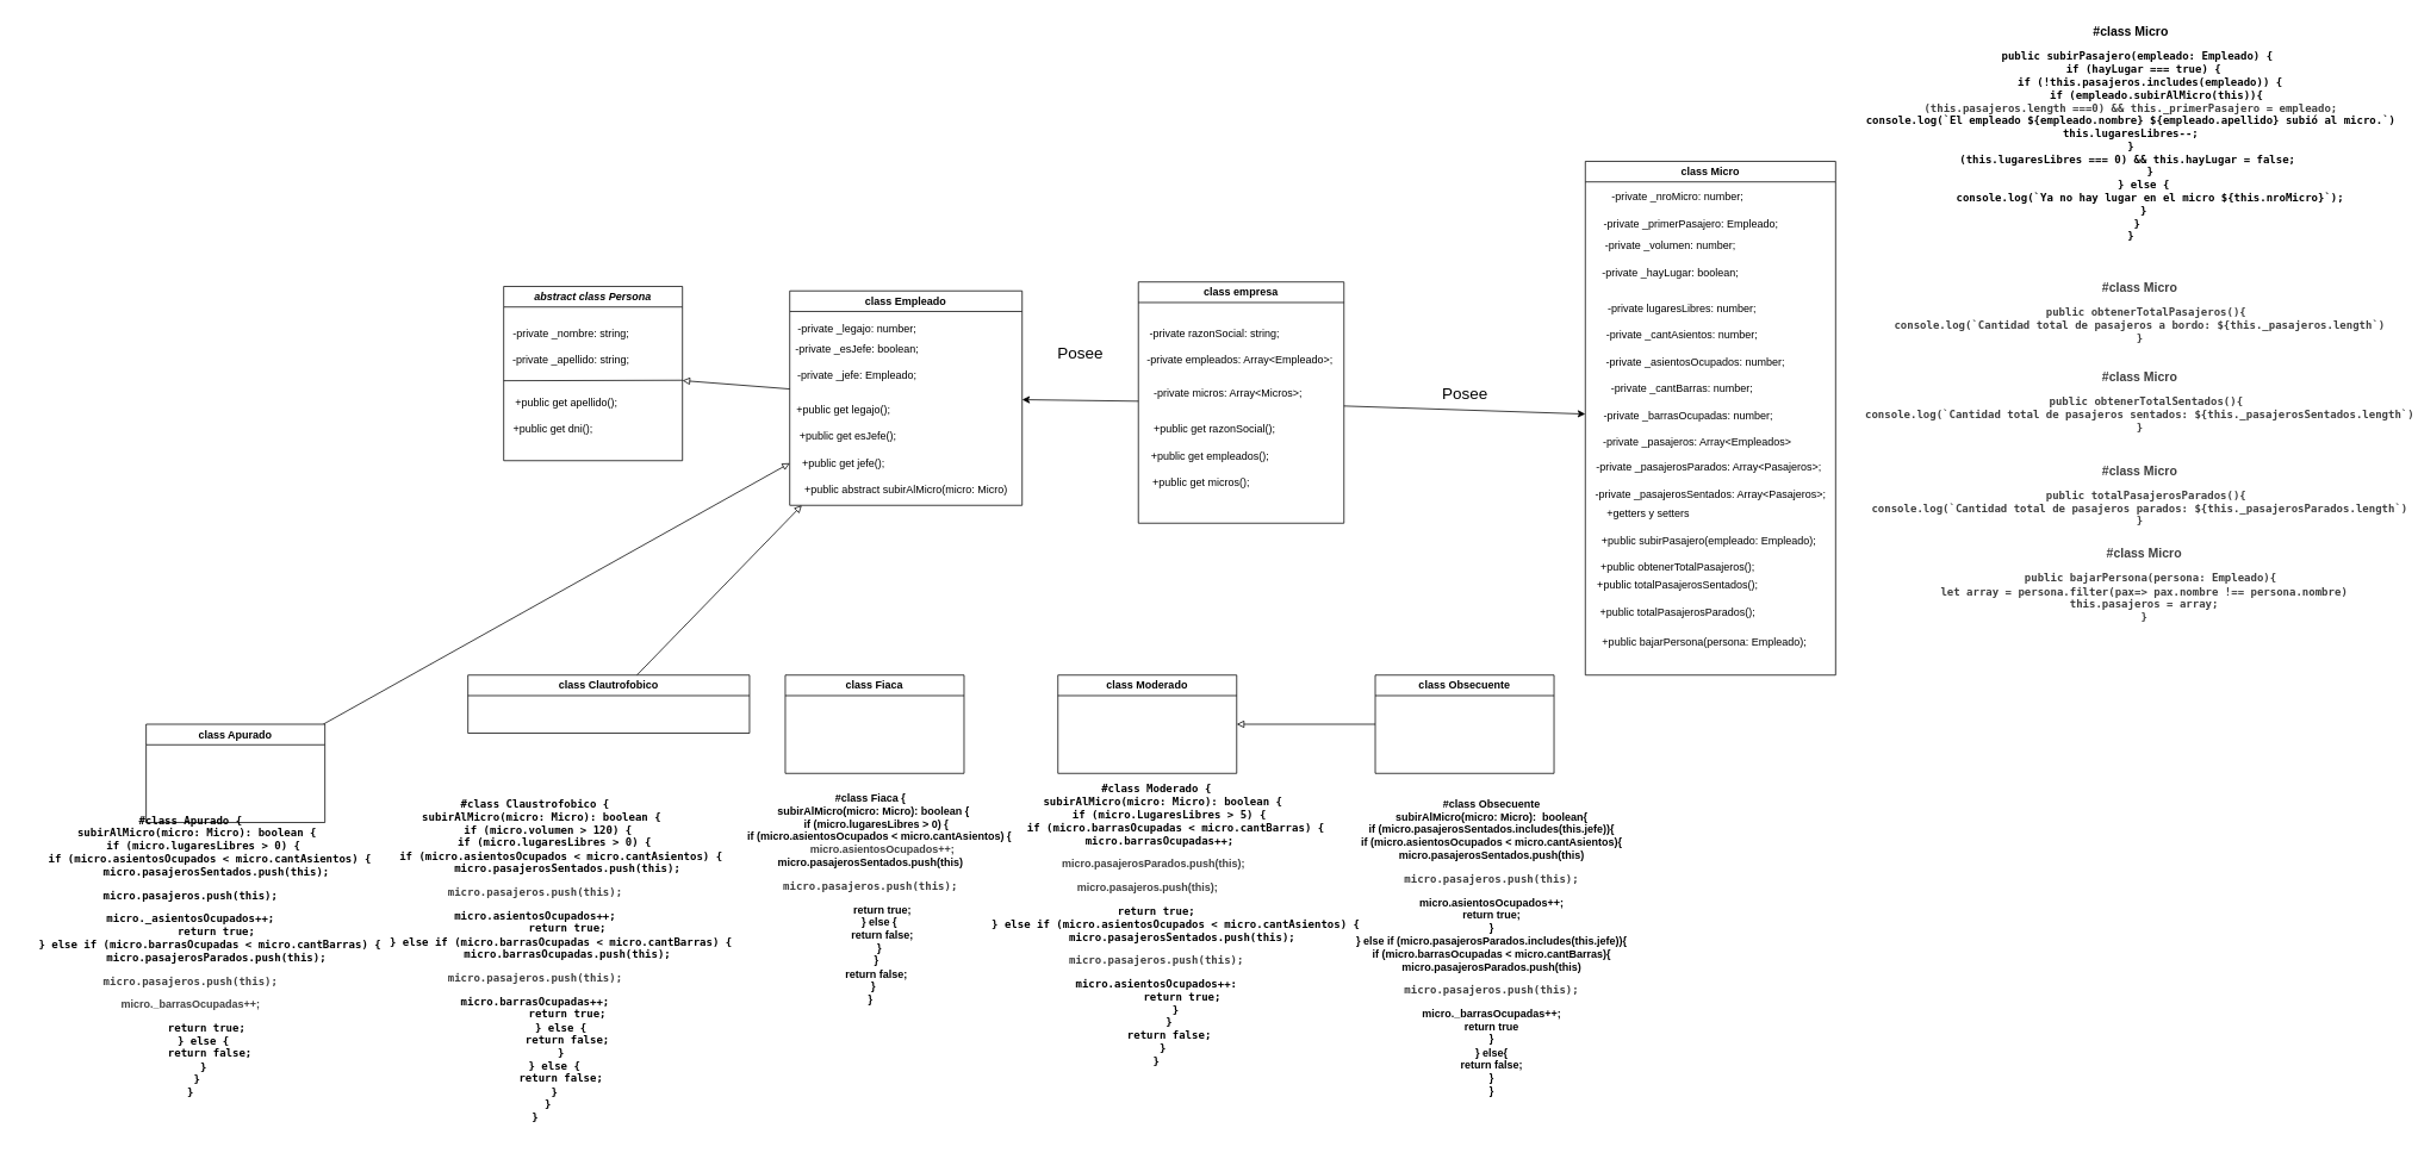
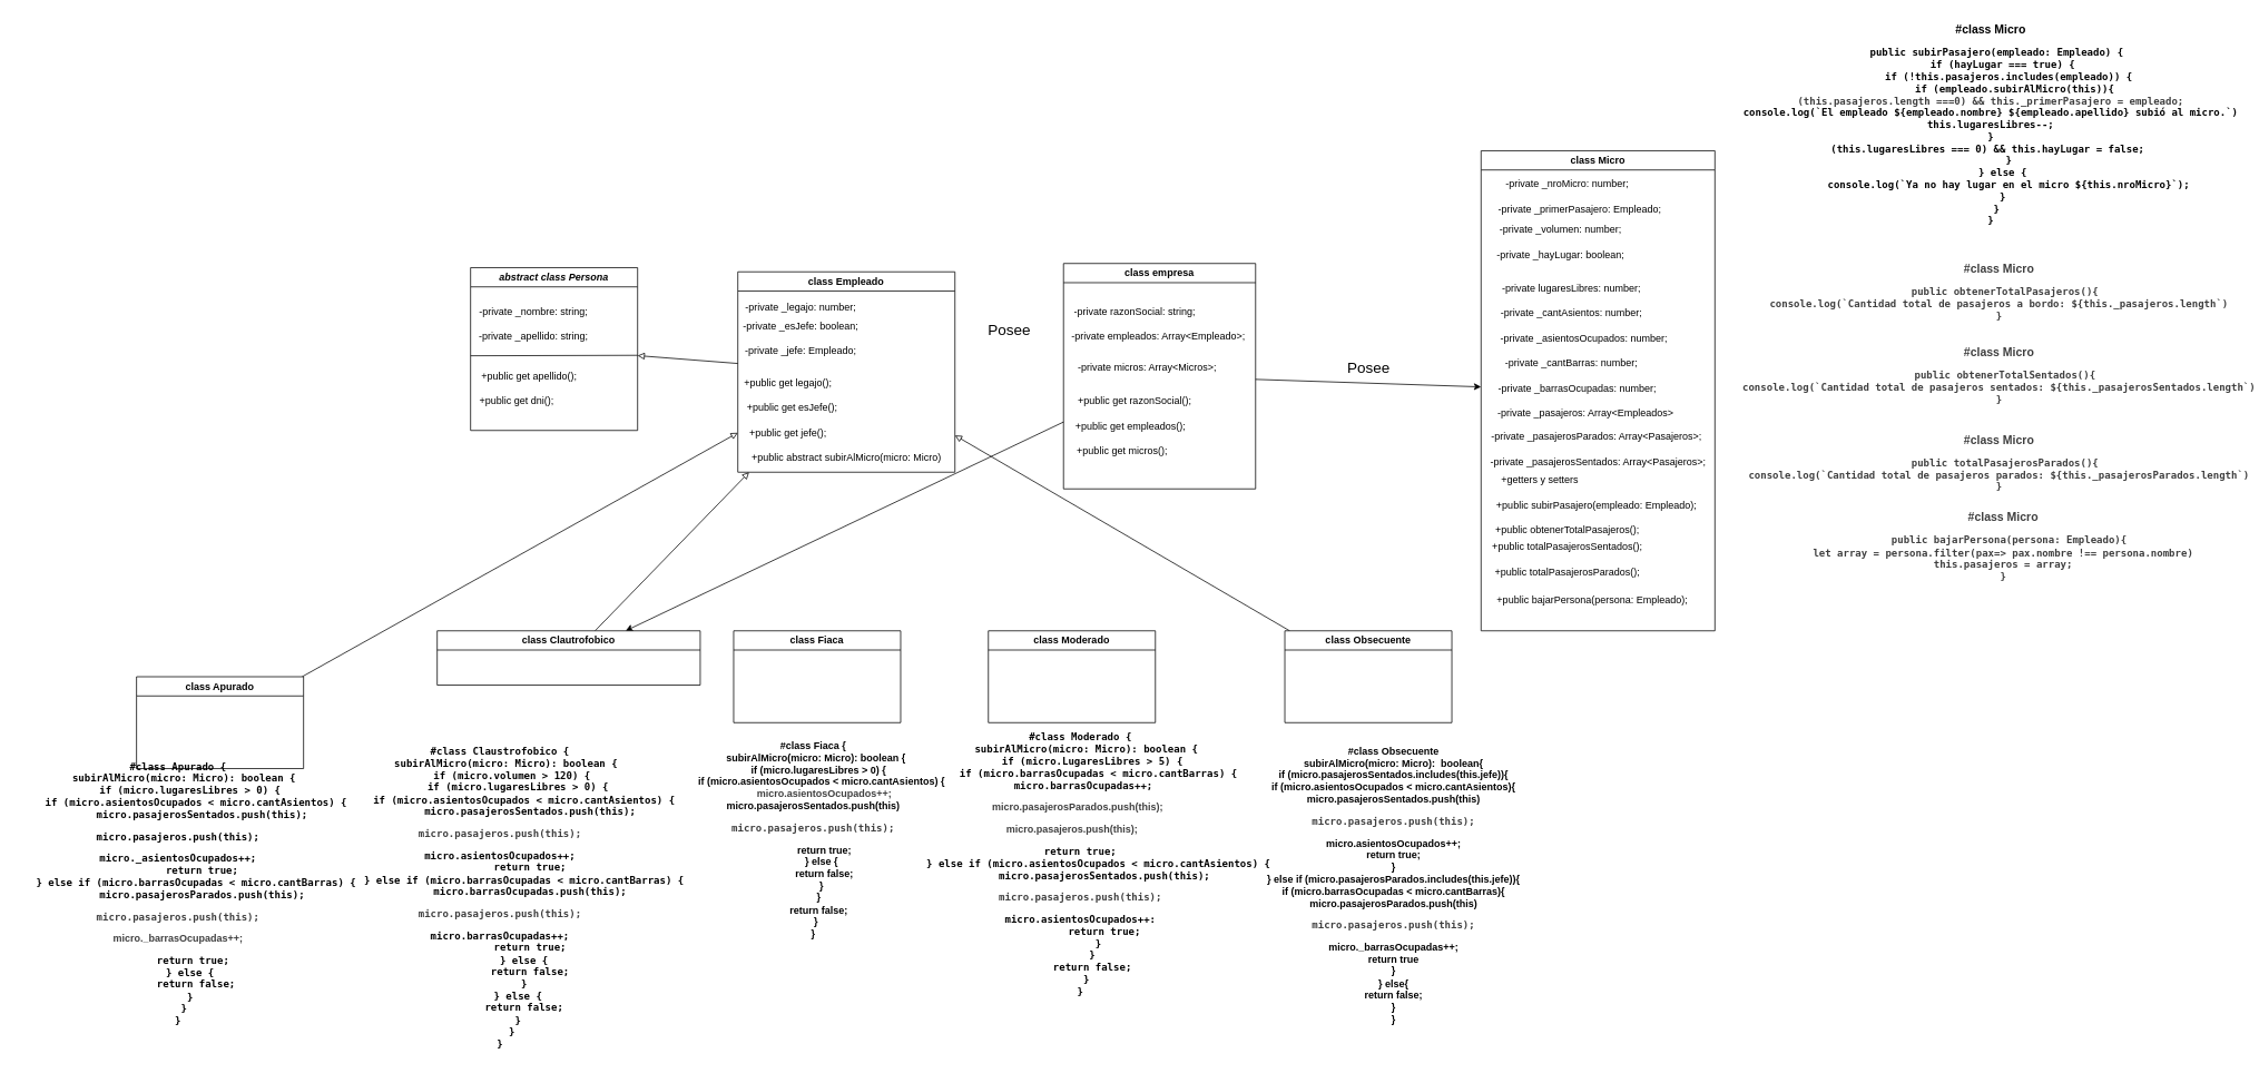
- <mxCell id="17" style="edgeStyle=none;html=1;" parent="1" source="19" target="9" edge="1"><mxGeometry relative="1" as="geometry" /></mxCell>
+ <mxCell id="17" style="edgeStyle=none;html=1;" parent="1" source="19" target="28" edge="1"><mxGeometry relative="1" as="geometry" /></mxCell>
- <mxCell id="31" style="edgeStyle=none;html=1;endArrow=block;endFill=0;" parent="1" source="32" target="30" edge="1"><mxGeometry relative="1" as="geometry" /></mxCell>
+ <mxCell id="31" style="edgeStyle=none;html=1;endArrow=block;endFill=0;" parent="1" source="32" target="9" edge="1"><mxGeometry relative="1" as="geometry" /></mxCell>
